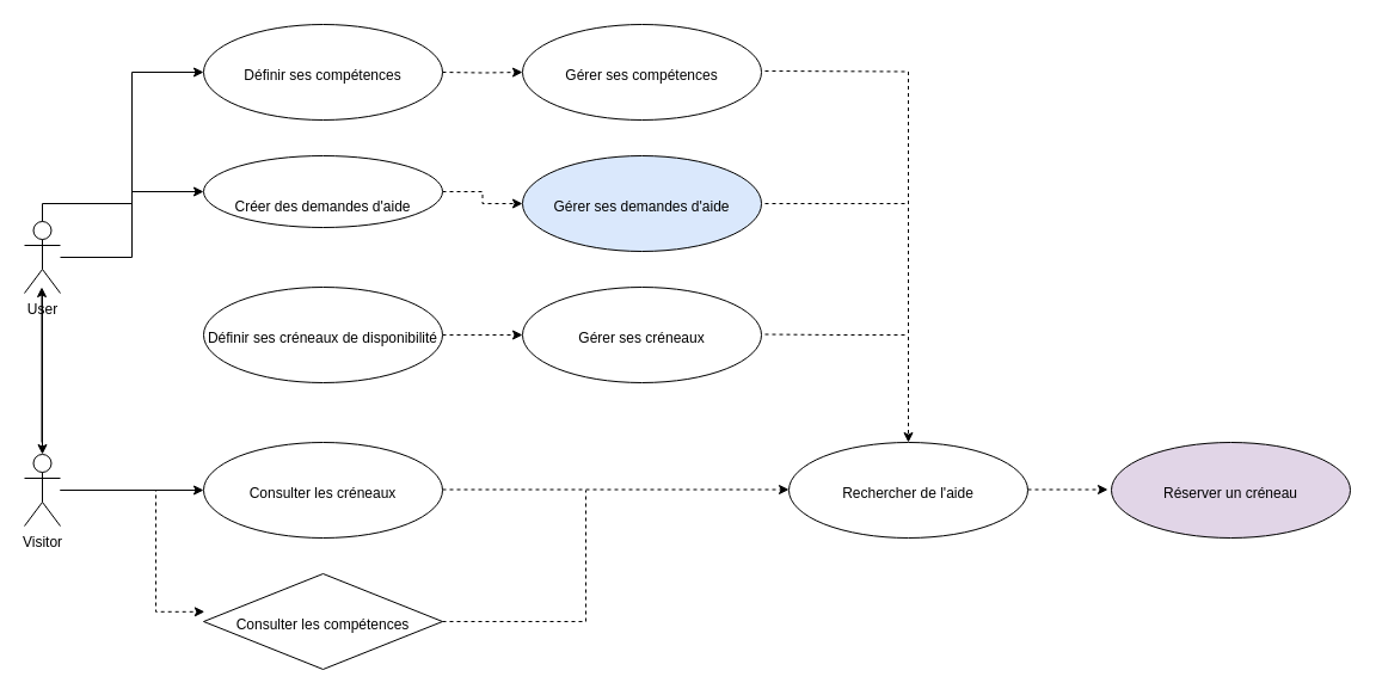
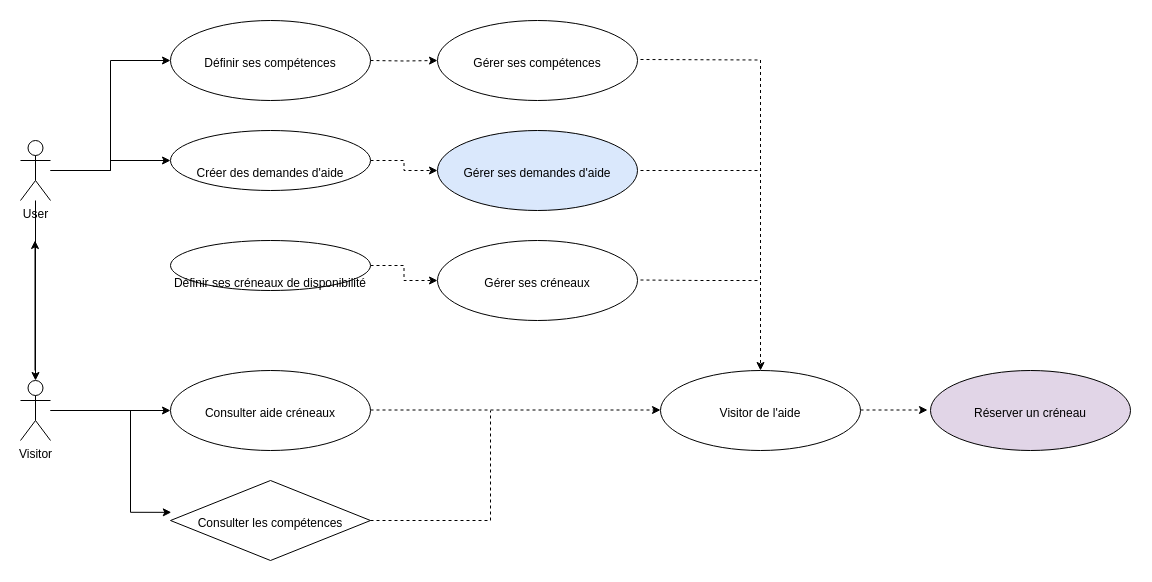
- <mxCell id="2" value="User&lt;div&gt;&lt;br&gt;&lt;/div&gt;" style="shape=umlActor;verticalLabelPosition=bottom;verticalAlign=top;html=1;outlineConnect=0;" vertex="1" parent="1"><mxGeometry x="20" y="185" width="30" height="60" as="geometry" /></mxCell>
+ <mxCell id="2" value="User&lt;div&gt;&lt;br&gt;&lt;/div&gt;" style="shape=umlActor;verticalLabelPosition=bottom;verticalAlign=top;html=1;outlineConnect=0;" vertex="1" parent="1"><mxGeometry x="20" y="140" width="30" height="60" as="geometry" /></mxCell>
- <mxCell id="10" value="&lt;div&gt;&lt;br&gt;&lt;/div&gt;&lt;div&gt;&lt;br&gt;&lt;/div&gt;Définir ses créneaux de disponibilité" style="ellipse;whiteSpace=wrap;html=1;verticalAlign=top;" vertex="1" parent="1"><mxGeometry x="170" y="240" width="200" height="80" as="geometry" /></mxCell>
+ <mxCell id="10" value="&lt;div&gt;&lt;br&gt;&lt;/div&gt;&lt;div&gt;&lt;br&gt;&lt;/div&gt;Définir ses créneaux de disponibilité" style="ellipse;whiteSpace=wrap;html=1;verticalAlign=top;" vertex="1" parent="1"><mxGeometry x="170" y="240" width="200" height="50" as="geometry" /></mxCell>
- <mxCell id="13" value="&lt;div&gt;&lt;br&gt;&lt;/div&gt;&lt;div&gt;&lt;br&gt;&lt;/div&gt;Consulter les créneaux&lt;div&gt;&lt;/div&gt;" style="ellipse;whiteSpace=wrap;html=1;verticalAlign=top;" vertex="1" parent="1"><mxGeometry x="170" y="370" width="200" height="80" as="geometry" /></mxCell>
+ <mxCell id="13" value="&lt;div&gt;&lt;br&gt;&lt;/div&gt;&lt;div&gt;&lt;br&gt;&lt;/div&gt;Consulter aide créneaux&lt;div&gt;&lt;/div&gt;" style="ellipse;whiteSpace=wrap;html=1;verticalAlign=top;" vertex="1" parent="1"><mxGeometry x="170" y="370" width="200" height="80" as="geometry" /></mxCell>
- <mxCell id="23" value="&lt;div&gt;&lt;br&gt;&lt;/div&gt;&lt;div&gt;&lt;br&gt;&lt;/div&gt;&lt;div&gt;Rechercher de l'aide&lt;/div&gt;&lt;div&gt;&lt;br&gt;&lt;/div&gt;" style="ellipse;whiteSpace=wrap;html=1;verticalAlign=top;" vertex="1" parent="1"><mxGeometry x="660" y="370" width="200" height="80" as="geometry" /></mxCell>
+ <mxCell id="23" value="&lt;div&gt;&lt;br&gt;&lt;/div&gt;&lt;div&gt;&lt;br&gt;&lt;/div&gt;&lt;div&gt;Visitor de l'aide&lt;/div&gt;&lt;div&gt;&lt;br&gt;&lt;/div&gt;" style="ellipse;whiteSpace=wrap;html=1;verticalAlign=top;" vertex="1" parent="1"><mxGeometry x="660" y="370" width="200" height="80" as="geometry" /></mxCell>
- <mxCell id="17" value="" style="edgeStyle=orthogonalEdgeStyle;rounded=0;orthogonalLoop=1;jettySize=auto;html=1;entryX=0.004;entryY=0.398;entryDx=0;entryDy=0;entryPerimeter=0;dashed=1;" edge="1" parent="1" source="3" target="16"><mxGeometry relative="1" as="geometry"><mxPoint x="70" y="542" as="sourcePoint" /><mxPoint x="130" y="550" as="targetPoint" /><Array as="points"><mxPoint x="130" y="410" /><mxPoint x="130" y="512" /></Array></mxGeometry></mxCell>
+ <mxCell id="17" value="" style="edgeStyle=orthogonalEdgeStyle;rounded=0;orthogonalLoop=1;jettySize=auto;html=1;entryX=0.004;entryY=0.398;entryDx=0;entryDy=0;entryPerimeter=0;" edge="1" parent="1" source="3" target="16"><mxGeometry relative="1" as="geometry"><mxPoint x="70" y="542" as="sourcePoint" /><mxPoint x="130" y="550" as="targetPoint" /><Array as="points"><mxPoint x="130" y="410" /><mxPoint x="130" y="512" /></Array></mxGeometry></mxCell>
